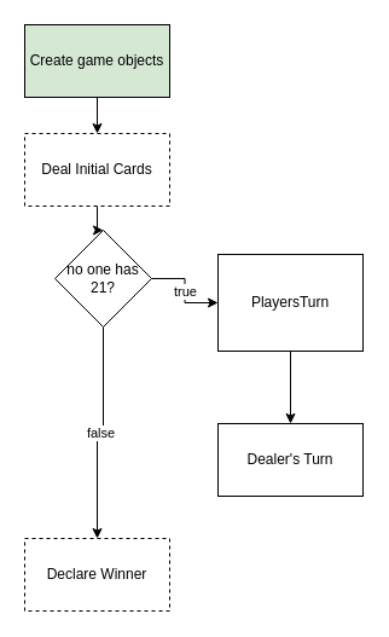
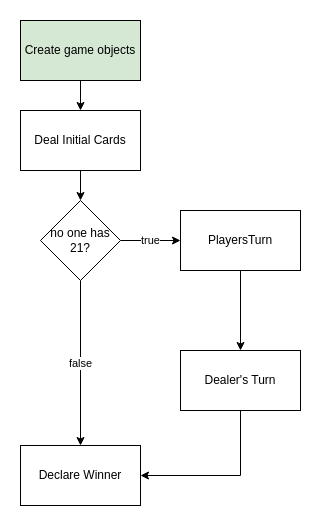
- <mxCell id="5" value="Deal Initial Cards" style="whiteSpace=wrap;html=1;rounded=0;dashed=1;" vertex="1" parent="1"><mxGeometry x="20" y="110" width="120" height="60" as="geometry" /></mxCell>
+ <mxCell id="5" value="Deal Initial Cards" style="whiteSpace=wrap;html=1;rounded=0;" vertex="1" parent="1"><mxGeometry x="20" y="110" width="120" height="60" as="geometry" /></mxCell>
- <mxCell id="8" value="no one has 21?" style="rhombus;whiteSpace=wrap;html=1;" vertex="1" parent="1"><mxGeometry x="45" y="190" width="80" height="80" as="geometry" /></mxCell>
+ <mxCell id="8" value="no one has 21?" style="rhombus;whiteSpace=wrap;html=1;" vertex="1" parent="1"><mxGeometry x="40" y="200" width="80" height="80" as="geometry" /></mxCell>
- <mxCell id="10" value="PlayersTurn" style="whiteSpace=wrap;html=1;" vertex="1" parent="1"><mxGeometry x="180" y="210" width="120" height="80" as="geometry" /></mxCell>
+ <mxCell id="10" value="PlayersTurn" style="whiteSpace=wrap;html=1;" vertex="1" parent="1"><mxGeometry x="180" y="210" width="120" height="60" as="geometry" /></mxCell>
- <mxCell id="13" value="Declare Winner" style="whiteSpace=wrap;html=1;dashed=1;" vertex="1" parent="1"><mxGeometry x="20" y="445" width="120" height="60" as="geometry" /></mxCell>
+ <mxCell id="13" value="Declare Winner" style="whiteSpace=wrap;html=1;" vertex="1" parent="1"><mxGeometry x="20" y="445" width="120" height="60" as="geometry" /></mxCell>
+ <mxCell id="11" style="edgeStyle=orthogonalEdgeStyle;rounded=0;orthogonalLoop=1;jettySize=auto;html=1;entryX=1;entryY=0.5;entryDx=0;entryDy=0;exitX=0.5;exitY=1;exitDx=0;exitDy=0;" edge="1" parent="1" source="12" target="13"><mxGeometry relative="1" as="geometry" /></mxCell>
